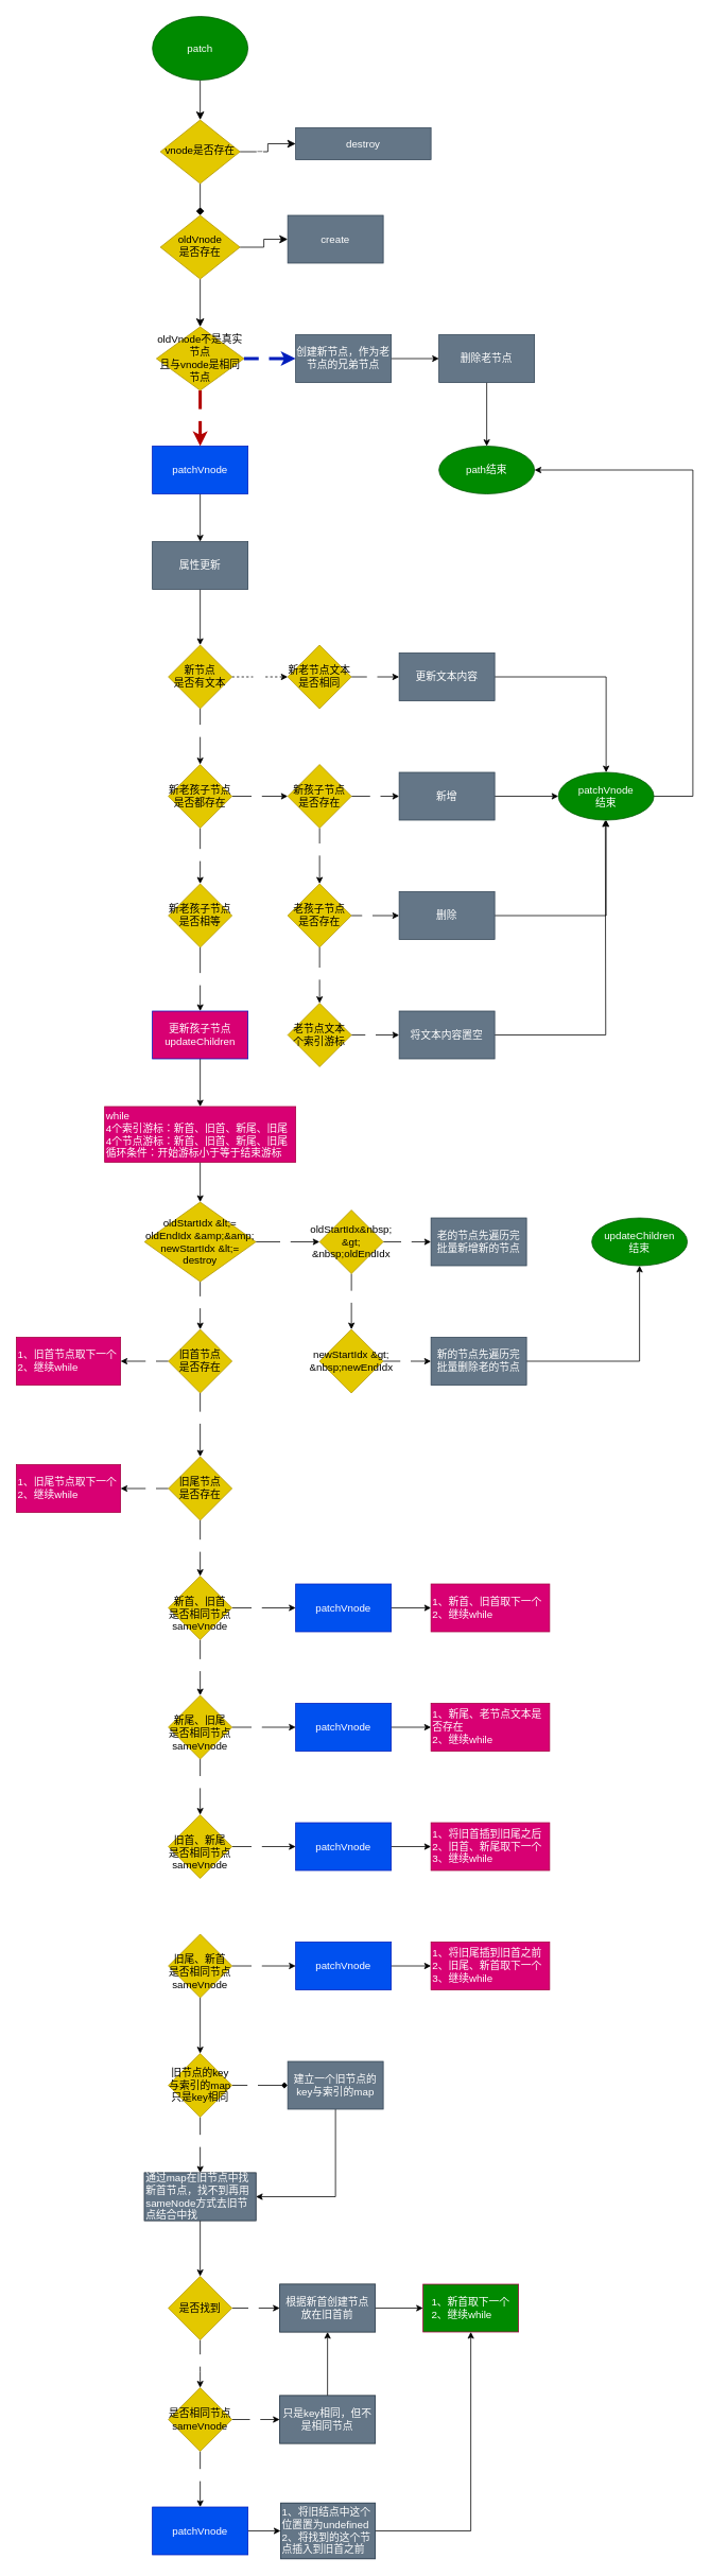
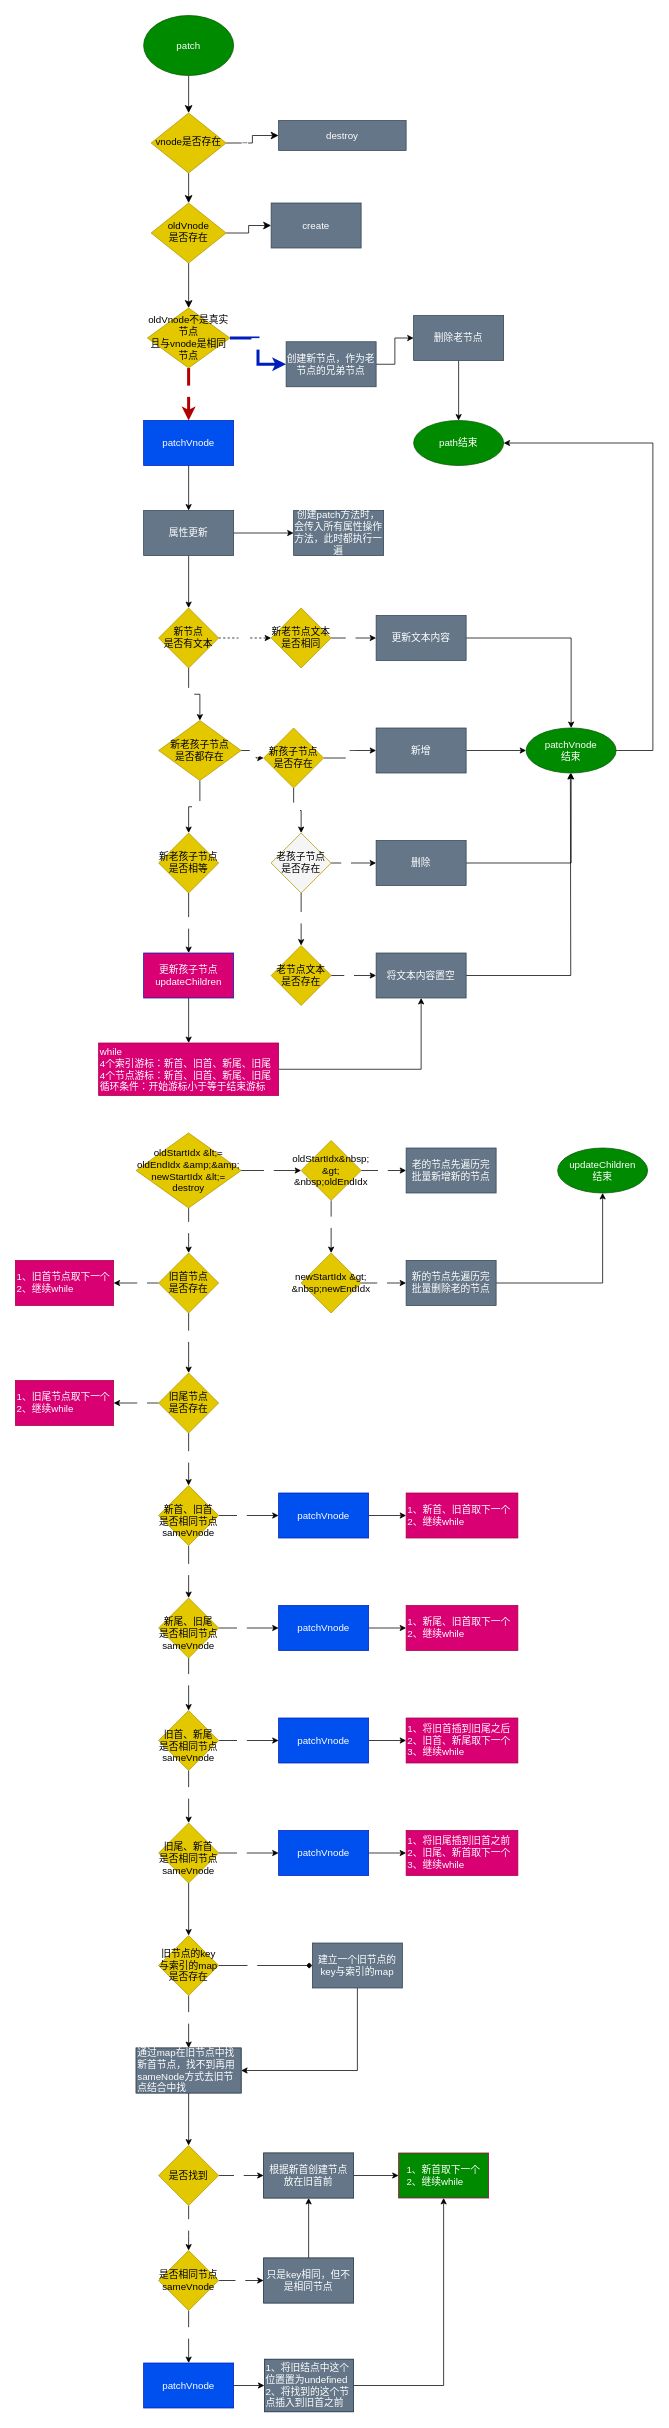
- <mxCell id="3" value="是" style="rounded=0;html=1;jettySize=auto;orthogonalLoop=1;fontSize=13;endArrow=diamond;endFill=1;endSize=8;strokeWidth=1;shadow=0;labelBackgroundColor=none;edgeStyle=orthogonalEdgeStyle;fontColor=#FFFFFF;" parent="1" source="5" target="9" edge="1"><mxGeometry y="20" relative="1" as="geometry"><mxPoint as="offset" /></mxGeometry></mxCell>
+ <mxCell id="3" value="是" style="rounded=0;html=1;jettySize=auto;orthogonalLoop=1;fontSize=13;endArrow=classic;endFill=1;endSize=8;strokeWidth=1;shadow=0;labelBackgroundColor=none;edgeStyle=orthogonalEdgeStyle;fontColor=#FFFFFF;" parent="1" source="5" target="9" edge="1"><mxGeometry y="20" relative="1" as="geometry"><mxPoint as="offset" /></mxGeometry></mxCell>
- <mxCell id="18" value="创建新节点，作为老节点的兄弟节点" style="whiteSpace=wrap;html=1;rounded=0;fillColor=#647687;strokeColor=#314354;fontSize=13;fontColor=#FFFFFF;" parent="1" vertex="1"><mxGeometry x="371" y="420" width="120" height="60" as="geometry" /></mxCell>
+ <mxCell id="18" value="创建新节点，作为老节点的兄弟节点" style="whiteSpace=wrap;html=1;rounded=0;fillColor=#647687;strokeColor=#314354;fontSize=13;fontColor=#FFFFFF;" parent="1" vertex="1"><mxGeometry x="381" y="455" width="120" height="60" as="geometry" /></mxCell>
+ <mxCell id="24" value="" style="edgeStyle=orthogonalEdgeStyle;rounded=0;orthogonalLoop=1;jettySize=auto;html=1;endArrow=classic;endFill=1;fontSize=13;fontColor=#FFFFFF;" parent="1" source="25" target="138" edge="1"><mxGeometry relative="1" as="geometry" /></mxCell>
+ <mxCell id="138" value="创建patch方法时，会传入所有属性操作方法，此时都执行一遍" style="whiteSpace=wrap;html=1;fillColor=#647687;strokeColor=#314354;fontSize=13;fontColor=#FFFFFF;" parent="1" vertex="1"><mxGeometry x="391" y="680" width="120" height="60" as="geometry" /></mxCell>
- <mxCell id="40" value="新老孩子节点&lt;br style=&quot;font-size: 13px;&quot;&gt;是否都存在" style="rhombus;whiteSpace=wrap;html=1;fillColor=#e3c800;strokeColor=#B09500;fontSize=13;fontColor=#000000;" parent="1" vertex="1"><mxGeometry x="211" y="960" width="80" height="80" as="geometry" /></mxCell>
+ <mxCell id="40" value="新老孩子节点&lt;br style=&quot;font-size: 13px;&quot;&gt;是否都存在" style="rhombus;whiteSpace=wrap;html=1;fillColor=#e3c800;strokeColor=#B09500;fontSize=13;fontColor=#000000;" parent="1" vertex="1"><mxGeometry x="211" y="960" width="110" height="80" as="geometry" /></mxCell>
- <mxCell id="50" value="新孩子节点&lt;br style=&quot;font-size: 13px;&quot;&gt;是否存在" style="rhombus;whiteSpace=wrap;html=1;fillColor=#e3c800;strokeColor=#B09500;fontSize=13;fontColor=#000000;" parent="1" vertex="1"><mxGeometry x="361" y="960" width="80" height="80" as="geometry" /></mxCell>
+ <mxCell id="50" value="新孩子节点&lt;br style=&quot;font-size: 13px;&quot;&gt;是否存在" style="rhombus;whiteSpace=wrap;html=1;fillColor=#e3c800;strokeColor=#B09500;fontSize=13;fontColor=#000000;" parent="1" vertex="1"><mxGeometry x="351" y="970" width="80" height="80" as="geometry" /></mxCell>
- <mxCell id="57" value="老孩子节点&lt;br style=&quot;font-size: 13px;&quot;&gt;是否存在" style="rhombus;whiteSpace=wrap;html=1;fillColor=#e3c800;strokeColor=#B09500;fontSize=13;fontColor=#000000;" parent="1" vertex="1"><mxGeometry x="361" y="1110" width="80" height="80" as="geometry" /></mxCell>
+ <mxCell id="57" value="老孩子节点&lt;br style=&quot;font-size: 13px;&quot;&gt;是否存在" style="rhombus;whiteSpace=wrap;html=1;fillColor=#f5f5f5;strokeColor=#B09500;fontSize=13;fontColor=#000000;" parent="1" vertex="1"><mxGeometry x="361" y="1110" width="80" height="80" as="geometry" /></mxCell>
- <mxCell id="62" value="老节点文本&lt;br style=&quot;font-size: 13px;&quot;&gt;个索引游标" style="rhombus;whiteSpace=wrap;html=1;fillColor=#e3c800;strokeColor=#B09500;fontSize=13;fontColor=#000000;" parent="1" vertex="1"><mxGeometry x="361" y="1260" width="80" height="80" as="geometry" /></mxCell>
+ <mxCell id="62" value="老节点文本&lt;br style=&quot;font-size: 13px;&quot;&gt;是否存在" style="rhombus;whiteSpace=wrap;html=1;fillColor=#e3c800;strokeColor=#B09500;fontSize=13;fontColor=#000000;" parent="1" vertex="1"><mxGeometry x="361" y="1260" width="80" height="80" as="geometry" /></mxCell>
- <mxCell id="65" value="" style="edgeStyle=orthogonalEdgeStyle;rounded=0;orthogonalLoop=1;jettySize=auto;html=1;endArrow=classic;endFill=1;fontSize=13;fontColor=#FFFFFF;" parent="1" source="66" target="71" edge="1"><mxGeometry relative="1" as="geometry" /></mxCell>
+ <mxCell id="65" value="" style="edgeStyle=orthogonalEdgeStyle;rounded=0;orthogonalLoop=1;jettySize=auto;html=1;endArrow=classic;endFill=1;fontSize=13;fontColor=#FFFFFF;" parent="1" source="66" target="64" edge="1"><mxGeometry relative="1" as="geometry" /></mxCell>
- <mxCell id="144" value="&lt;span style=&quot;font-size: 13px;&quot;&gt;1、新尾、老节点文本是否存在&lt;br style=&quot;font-size: 13px;&quot;&gt;2、&lt;/span&gt;&lt;span style=&quot;font-size: 13px;&quot;&gt;继续while&lt;/span&gt;" style="whiteSpace=wrap;html=1;align=left;fillColor=#d80073;strokeColor=#A50040;fontSize=13;fontColor=#FFFFFF;" parent="1" vertex="1"><mxGeometry x="541" y="2140" width="149" height="60" as="geometry" /></mxCell>
+ <mxCell id="144" value="&lt;span style=&quot;font-size: 13px;&quot;&gt;1、新尾、旧首取下一个&lt;br style=&quot;font-size: 13px;&quot;&gt;2、&lt;/span&gt;&lt;span style=&quot;font-size: 13px;&quot;&gt;继续while&lt;/span&gt;" style="whiteSpace=wrap;html=1;align=left;fillColor=#d80073;strokeColor=#A50040;fontSize=13;fontColor=#FFFFFF;" parent="1" vertex="1"><mxGeometry x="541" y="2140" width="149" height="60" as="geometry" /></mxCell>
+ <mxCell id="105" value="" style="edgeStyle=orthogonalEdgeStyle;rounded=0;orthogonalLoop=1;jettySize=auto;html=1;endArrow=classic;endFill=1;fontSize=13;fontColor=#FFFFFF;" parent="1" source="109" target="113" edge="1"><mxGeometry relative="1" as="geometry" /></mxCell>
+ <mxCell id="106" value="否" style="edgeLabel;html=1;align=center;verticalAlign=middle;resizable=0;points=[];fontSize=13;fontColor=#FFFFFF;" parent="105" vertex="1" connectable="0"><mxGeometry x="-0.158" y="2" relative="1" as="geometry"><mxPoint as="offset" /></mxGeometry></mxCell>
- <mxCell id="118" value="&lt;span style=&quot;text-align: left; font-size: 13px;&quot;&gt;旧节点的key与索引的map&lt;/span&gt;只是key相同" style="rhombus;whiteSpace=wrap;html=1;fillColor=#e3c800;strokeColor=#B09500;fontSize=13;fontColor=#000000;" parent="1" vertex="1"><mxGeometry x="211" y="2580" width="80" height="80" as="geometry" /></mxCell>
+ <mxCell id="118" value="&lt;span style=&quot;text-align: left; font-size: 13px;&quot;&gt;旧节点的key与索引的map&lt;/span&gt;是否存在" style="rhombus;whiteSpace=wrap;html=1;fillColor=#e3c800;strokeColor=#B09500;fontSize=13;fontColor=#000000;" parent="1" vertex="1"><mxGeometry x="211" y="2580" width="80" height="80" as="geometry" /></mxCell>
- <mxCell id="120" value="&lt;span style=&quot;text-align: left; font-size: 13px;&quot;&gt;建立一个旧节点的key与索引的map&lt;/span&gt;" style="whiteSpace=wrap;html=1;fillColor=#647687;strokeColor=#314354;fontSize=13;fontColor=#FFFFFF;" parent="1" vertex="1"><mxGeometry x="361" y="2590" width="120" height="60" as="geometry" /></mxCell>
+ <mxCell id="120" value="&lt;span style=&quot;text-align: left; font-size: 13px;&quot;&gt;建立一个旧节点的key与索引的map&lt;/span&gt;" style="whiteSpace=wrap;html=1;fillColor=#647687;strokeColor=#314354;fontSize=13;fontColor=#FFFFFF;" parent="1" vertex="1"><mxGeometry x="416" y="2590" width="120" height="60" as="geometry" /></mxCell>
